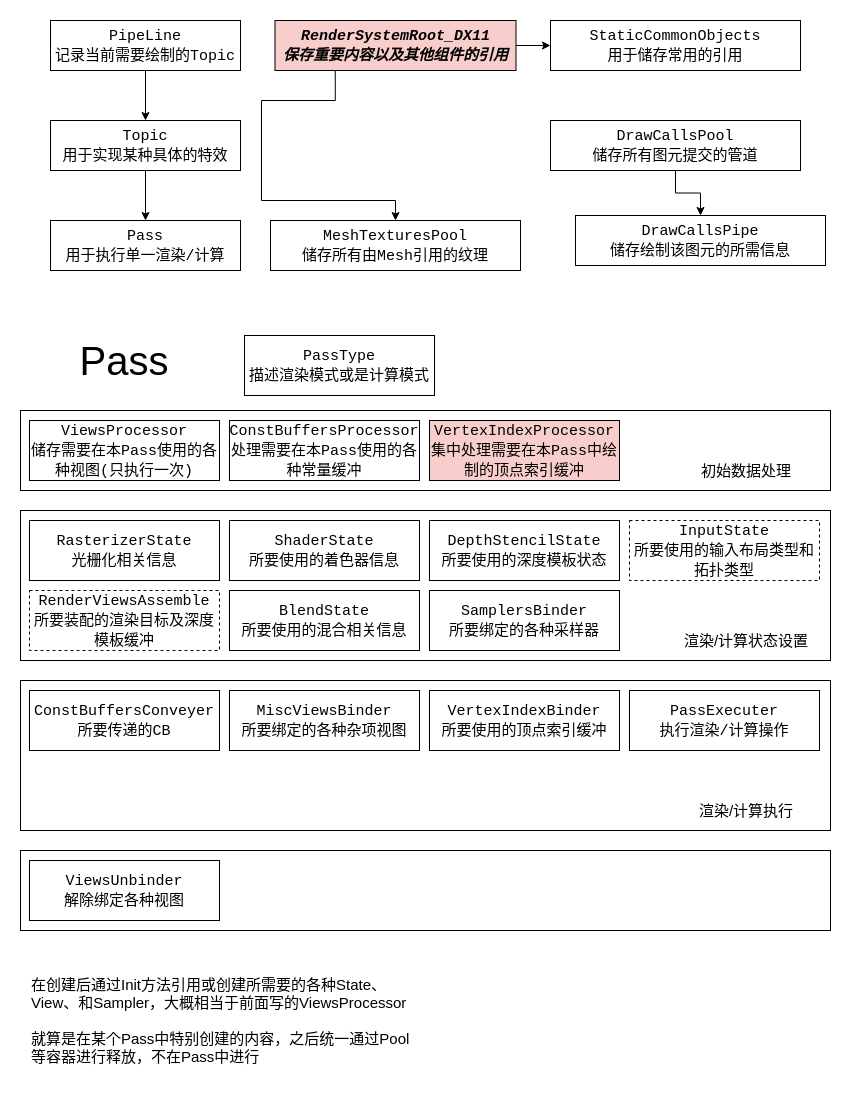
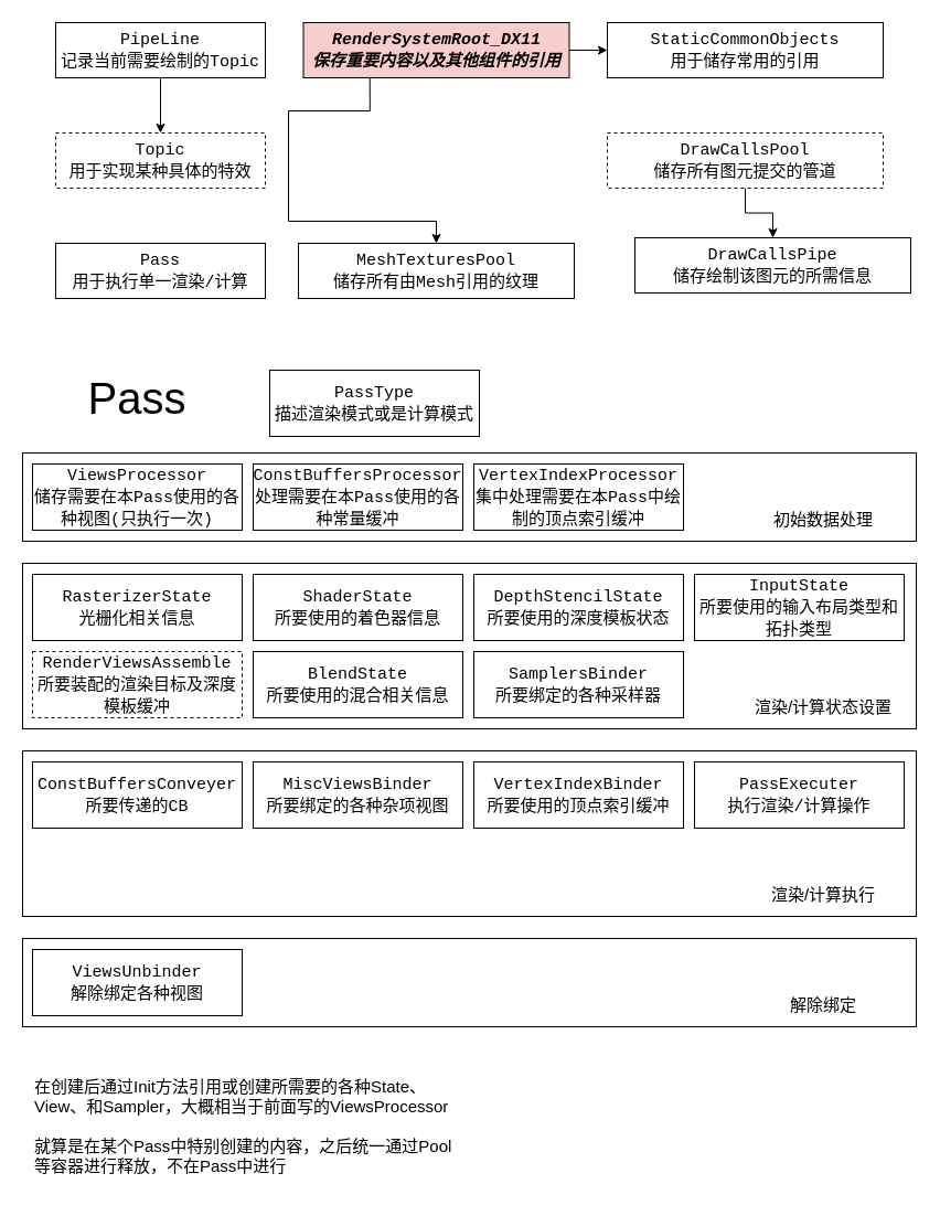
- <mxCell id="7" value="&lt;font style=&quot;font-size: 15px;&quot; face=&quot;Courier New&quot;&gt;Topic&lt;br style=&quot;font-size: 15px;&quot;&gt;用于实现某种具体的特效&lt;br style=&quot;font-size: 15px;&quot;&gt;&lt;/font&gt;" style="rounded=0;whiteSpace=wrap;html=1;align=center;fontSize=15;" parent="1" vertex="1"><mxGeometry x="50" y="120" width="190" height="50" as="geometry" /></mxCell>
+ <mxCell id="7" value="&lt;font style=&quot;font-size: 15px;&quot; face=&quot;Courier New&quot;&gt;Topic&lt;br style=&quot;font-size: 15px;&quot;&gt;用于实现某种具体的特效&lt;br style=&quot;font-size: 15px;&quot;&gt;&lt;/font&gt;" style="rounded=0;whiteSpace=wrap;html=1;align=center;fontSize=15;dashed=1;" parent="1" vertex="1"><mxGeometry x="50" y="120" width="190" height="50" as="geometry" /></mxCell>
- <mxCell id="34" value="&lt;font style=&quot;font-size: 15px&quot; face=&quot;Courier New&quot;&gt;DrawCallsPool&lt;br&gt;储存所有图元提交的管道&lt;br style=&quot;font-size: 15px&quot;&gt;&lt;/font&gt;" style="rounded=0;whiteSpace=wrap;html=1;align=center;fontSize=15;" parent="1" vertex="1"><mxGeometry x="550" y="120" width="250" height="50" as="geometry" /></mxCell>
+ <mxCell id="34" value="&lt;font style=&quot;font-size: 15px&quot; face=&quot;Courier New&quot;&gt;DrawCallsPool&lt;br&gt;储存所有图元提交的管道&lt;br style=&quot;font-size: 15px&quot;&gt;&lt;/font&gt;" style="rounded=0;whiteSpace=wrap;html=1;align=center;fontSize=15;dashed=1;" parent="1" vertex="1"><mxGeometry x="550" y="120" width="250" height="50" as="geometry" /></mxCell>
- <mxCell id="6" style="edgeStyle=orthogonalEdgeStyle;rounded=0;orthogonalLoop=1;jettySize=auto;html=1;exitX=0.5;exitY=1;exitDx=0;exitDy=0;align=center;fontSize=15;" parent="1" source="7" target="8" edge="1"><mxGeometry relative="1" as="geometry" /></mxCell>
- <mxCell id="28" value="&lt;font face=&quot;Courier New&quot; style=&quot;font-size: 15px&quot;&gt;VertexIndexProcessor&lt;br&gt;集中处理需要在本Pass中绘制的顶点索引缓冲&lt;br style=&quot;font-size: 15px&quot;&gt;&lt;/font&gt;" style="rounded=0;whiteSpace=wrap;html=1;align=center;fontSize=15;fillColor=#f8cecc;" parent="1" vertex="1"><mxGeometry x="429" y="420" width="190" height="60" as="geometry" /></mxCell>
+ <mxCell id="28" value="&lt;font face=&quot;Courier New&quot; style=&quot;font-size: 15px&quot;&gt;VertexIndexProcessor&lt;br&gt;集中处理需要在本Pass中绘制的顶点索引缓冲&lt;br style=&quot;font-size: 15px&quot;&gt;&lt;/font&gt;" style="rounded=0;whiteSpace=wrap;html=1;align=center;fontSize=15;" parent="1" vertex="1"><mxGeometry x="429" y="420" width="190" height="60" as="geometry" /></mxCell>
- <mxCell id="14" value="&lt;font style=&quot;font-size: 15px&quot; face=&quot;Courier New&quot;&gt;InputState&lt;br&gt;所要使用的输入布局类型和拓扑类型&lt;br style=&quot;font-size: 15px&quot;&gt;&lt;/font&gt;" style="rounded=0;whiteSpace=wrap;html=1;align=center;fontSize=15;dashed=1;" parent="1" vertex="1"><mxGeometry x="629" y="520" width="190" height="60" as="geometry" /></mxCell>
+ <mxCell id="14" value="&lt;font style=&quot;font-size: 15px&quot; face=&quot;Courier New&quot;&gt;InputState&lt;br&gt;所要使用的输入布局类型和拓扑类型&lt;br style=&quot;font-size: 15px&quot;&gt;&lt;/font&gt;" style="rounded=0;whiteSpace=wrap;html=1;align=center;fontSize=15;" parent="1" vertex="1"><mxGeometry x="629" y="520" width="190" height="60" as="geometry" /></mxCell>
+ <mxCell id="26" value="解除绑定" style="text;html=1;strokeColor=none;fillColor=none;align=center;verticalAlign=middle;whiteSpace=wrap;rounded=0;fontSize=15;" parent="1" vertex="1"><mxGeometry x="686" y="900" width="120" height="20" as="geometry" /></mxCell>
